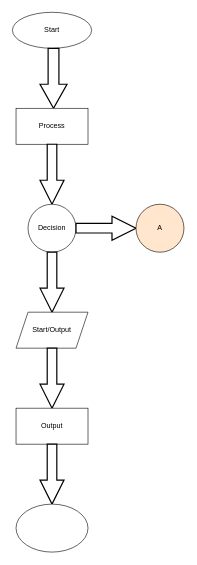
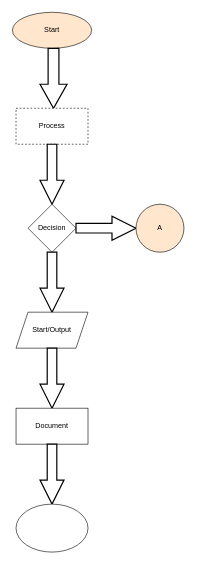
- <mxCell id="2" value="Start" style="ellipse;whiteSpace=wrap;html=1;" vertex="1" parent="1"><mxGeometry x="20" y="20" width="132" height="60" as="geometry" /></mxCell>
+ <mxCell id="2" value="Start" style="ellipse;whiteSpace=wrap;html=1;fillColor=#ffe6cc;" vertex="1" parent="1"><mxGeometry x="20" y="20" width="132" height="60" as="geometry" /></mxCell>
- <mxCell id="4" value="Process" style="rounded=0;whiteSpace=wrap;html=1;" vertex="1" parent="1"><mxGeometry x="26" y="180" width="120" height="60" as="geometry" /></mxCell>
+ <mxCell id="4" value="Process" style="rounded=0;whiteSpace=wrap;html=1;dashed=1;" vertex="1" parent="1"><mxGeometry x="26" y="180" width="120" height="60" as="geometry" /></mxCell>
- <mxCell id="6" value="Decision" style="ellipse;whiteSpace=wrap;html=1;" vertex="1" parent="1"><mxGeometry x="46" y="340" width="80" height="80" as="geometry" /></mxCell>
+ <mxCell id="6" value="Decision" style="rhombus;whiteSpace=wrap;html=1;" vertex="1" parent="1"><mxGeometry x="46" y="340" width="80" height="80" as="geometry" /></mxCell>
- <mxCell id="12" value="Output" style="rounded=0;whiteSpace=wrap;html=1;" vertex="1" parent="1"><mxGeometry x="26" y="680" width="120" height="60" as="geometry" /></mxCell>
+ <mxCell id="12" value="Document" style="rounded=0;whiteSpace=wrap;html=1;" vertex="1" parent="1"><mxGeometry x="26" y="680" width="120" height="60" as="geometry" /></mxCell>
